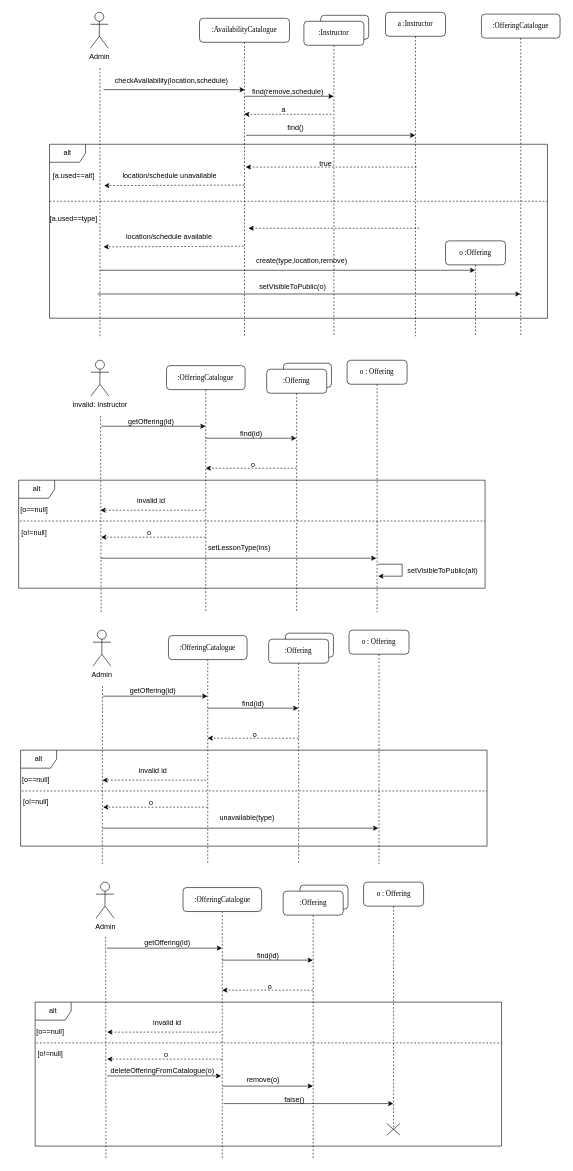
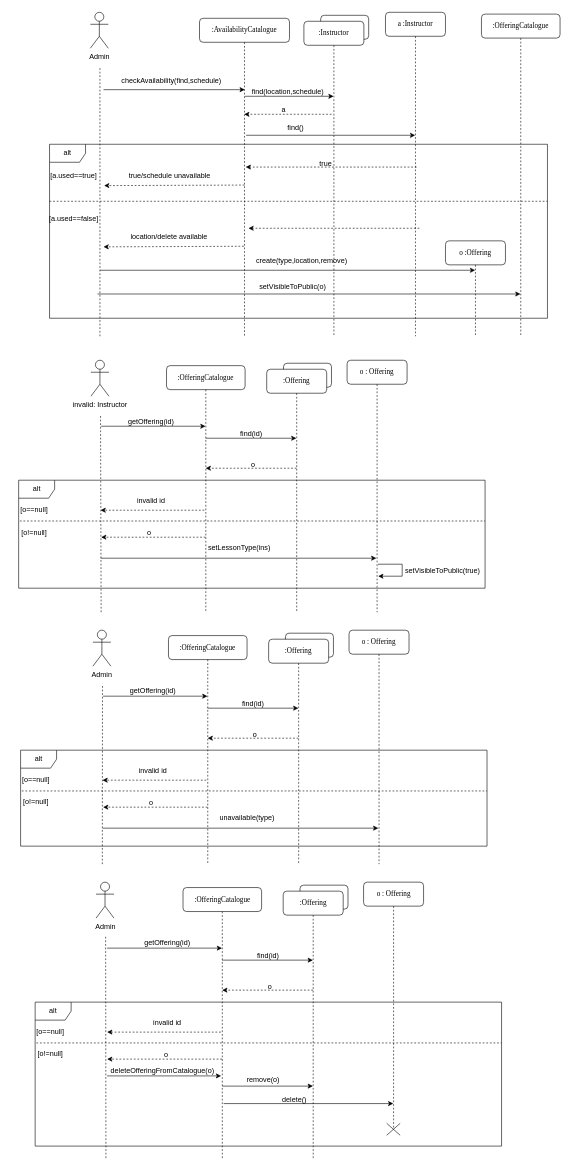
- <mxCell id="20" value="checkAvailability(location,schedule)" style="text;html=1;align=center;verticalAlign=middle;resizable=0;points=[];autosize=1;strokeColor=none;fillColor=none;" vertex="1" parent="1"><mxGeometry x="180" y="120" width="210" height="30" as="geometry" /></mxCell>
+ <mxCell id="20" value="checkAvailability(find,schedule)" style="text;html=1;align=center;verticalAlign=middle;resizable=0;points=[];autosize=1;strokeColor=none;fillColor=none;" vertex="1" parent="1"><mxGeometry x="180" y="120" width="210" height="30" as="geometry" /></mxCell>
- <mxCell id="21" value="find(remove,schedule)" style="text;html=1;align=center;verticalAlign=middle;resizable=0;points=[];autosize=1;strokeColor=none;fillColor=none;" vertex="1" parent="1"><mxGeometry x="409" y="138" width="140" height="30" as="geometry" /></mxCell>
+ <mxCell id="21" value="find(location,schedule)" style="text;html=1;align=center;verticalAlign=middle;resizable=0;points=[];autosize=1;strokeColor=none;fillColor=none;" vertex="1" parent="1"><mxGeometry x="409" y="138" width="140" height="30" as="geometry" /></mxCell>
- <mxCell id="6" value="[a.used==alt]" style="text;html=1;align=center;verticalAlign=middle;resizable=0;points=[];autosize=1;strokeColor=none;fillColor=none;" vertex="1" parent="2"><mxGeometry x="-260" y="248" width="100" height="30" as="geometry" /></mxCell>
+ <mxCell id="6" value="[a.used==true]" style="text;html=1;align=center;verticalAlign=middle;resizable=0;points=[];autosize=1;strokeColor=none;fillColor=none;" vertex="1" parent="2"><mxGeometry x="-260" y="248" width="100" height="30" as="geometry" /></mxCell>
- <mxCell id="9" value="location/schedule unavailable" style="text;html=1;align=center;verticalAlign=middle;resizable=0;points=[];autosize=1;strokeColor=none;fillColor=none;" vertex="1" parent="2"><mxGeometry x="-140" y="248" width="180" height="30" as="geometry" /></mxCell>
+ <mxCell id="9" value="true/schedule unavailable" style="text;html=1;align=center;verticalAlign=middle;resizable=0;points=[];autosize=1;strokeColor=none;fillColor=none;" vertex="1" parent="2"><mxGeometry x="-140" y="248" width="180" height="30" as="geometry" /></mxCell>
- <mxCell id="8" value="[a.used==type]" style="text;html=1;align=center;verticalAlign=middle;resizable=0;points=[];autosize=1;strokeColor=none;fillColor=none;" vertex="1" parent="2"><mxGeometry x="-265" y="320" width="110" height="30" as="geometry" /></mxCell>
+ <mxCell id="8" value="[a.used==false]" style="text;html=1;align=center;verticalAlign=middle;resizable=0;points=[];autosize=1;strokeColor=none;fillColor=none;" vertex="1" parent="2"><mxGeometry x="-265" y="320" width="110" height="30" as="geometry" /></mxCell>
- <mxCell id="11" value="location/schedule available" style="text;html=1;align=center;verticalAlign=middle;resizable=0;points=[];autosize=1;strokeColor=none;fillColor=none;" vertex="1" parent="2"><mxGeometry x="-136" y="350" width="170" height="30" as="geometry" /></mxCell>
+ <mxCell id="11" value="location/delete available" style="text;html=1;align=center;verticalAlign=middle;resizable=0;points=[];autosize=1;strokeColor=none;fillColor=none;" vertex="1" parent="2"><mxGeometry x="-136" y="350" width="170" height="30" as="geometry" /></mxCell>
- <mxCell id="59" value="setVisibleToPublic(alt)" style="text;html=1;align=center;verticalAlign=middle;resizable=0;points=[];autosize=1;strokeColor=none;fillColor=none;" vertex="1" parent="1"><mxGeometry x="661.5" y="936" width="150" height="30" as="geometry" /></mxCell>
+ <mxCell id="59" value="setVisibleToPublic(true)" style="text;html=1;align=center;verticalAlign=middle;resizable=0;points=[];autosize=1;strokeColor=none;fillColor=none;" vertex="1" parent="1"><mxGeometry x="661.5" y="936" width="150" height="30" as="geometry" /></mxCell>
- <mxCell id="110" value="false()" style="text;html=1;align=center;verticalAlign=middle;resizable=0;points=[];autosize=1;strokeColor=none;fillColor=none;" vertex="1" parent="1"><mxGeometry x="460" y="1818" width="60" height="30" as="geometry" /></mxCell>
+ <mxCell id="110" value="delete()" style="text;html=1;align=center;verticalAlign=middle;resizable=0;points=[];autosize=1;strokeColor=none;fillColor=none;" vertex="1" parent="1"><mxGeometry x="460" y="1818" width="60" height="30" as="geometry" /></mxCell>
